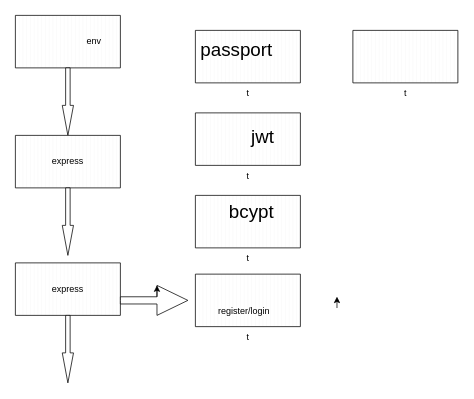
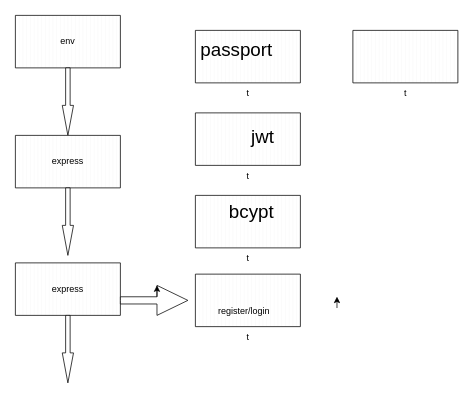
- <mxCell id="3" value="env&lt;br&gt;" style="text;strokeColor=none;align=center;fillColor=none;html=1;verticalAlign=middle;whiteSpace=wrap;rounded=0;" vertex="1" parent="1"><mxGeometry x="95" y="40" width="60" height="30" as="geometry" /></mxCell>
+ <mxCell id="3" value="env&lt;br&gt;" style="text;strokeColor=none;align=center;fillColor=none;html=1;verticalAlign=middle;whiteSpace=wrap;rounded=0;" vertex="1" parent="1"><mxGeometry x="60" y="40" width="60" height="30" as="geometry" /></mxCell>
